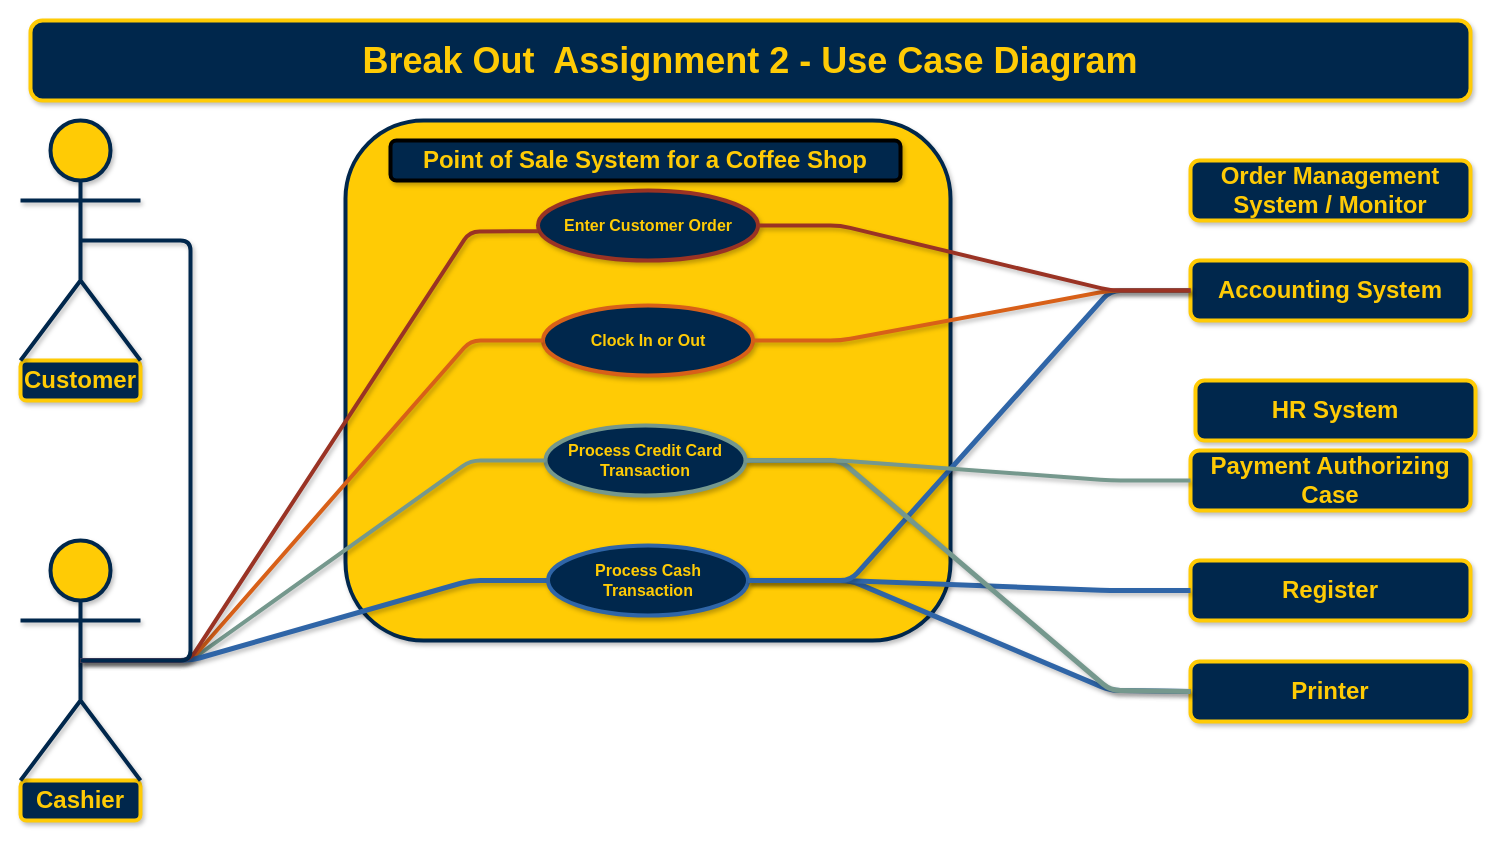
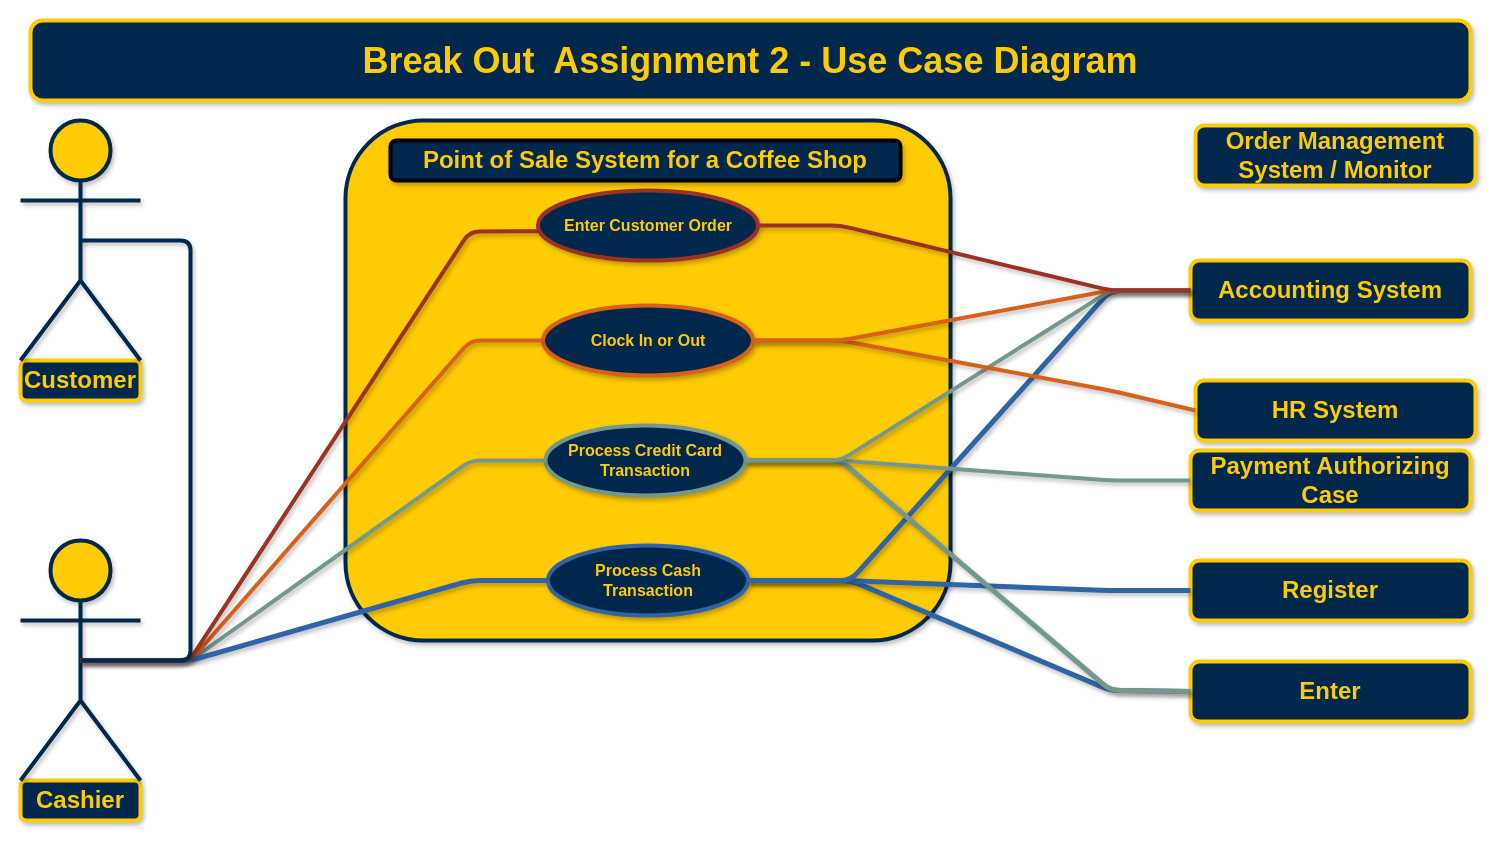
- <mxCell id="32" value="&lt;font style=&quot;font-size: 24px;&quot;&gt;Order Management System / Monitor&lt;/font&gt;" style="rounded=1;whiteSpace=wrap;html=1;fillColor=#00274C;strokeColor=#FFCB05;fontColor=#FFCB05;shadow=1;labelBackgroundColor=none;labelBorderColor=none;fontStyle=1;strokeWidth=4;fontSize=24;" vertex="1" parent="1"><mxGeometry x="1190" y="160" width="280" height="60" as="geometry" /></mxCell>
+ <mxCell id="32" value="&lt;font style=&quot;font-size: 24px;&quot;&gt;Order Management System / Monitor&lt;/font&gt;" style="rounded=1;whiteSpace=wrap;html=1;fillColor=#00274C;strokeColor=#FFCB05;fontColor=#FFCB05;shadow=1;labelBackgroundColor=none;labelBorderColor=none;fontStyle=1;strokeWidth=4;fontSize=24;" vertex="1" parent="1"><mxGeometry x="1195" y="125" width="280" height="60" as="geometry" /></mxCell>
+ <mxCell id="26" value="" style="endArrow=none;html=1;rounded=1;exitX=1;exitY=0.5;exitDx=0;exitDy=0;entryX=0;entryY=0.5;entryDx=0;entryDy=0;fillColor=#0050ef;strokeColor=#75988d;fontColor=#FFCB05;shadow=1;labelBackgroundColor=none;labelBorderColor=none;fontStyle=1;strokeWidth=4;" edge="1" parent="1" source="9" target="15"><mxGeometry width="50" height="50" relative="1" as="geometry"><mxPoint x="625" y="510" as="sourcePoint" /><mxPoint x="845" y="210" as="targetPoint" /><Array as="points"><mxPoint x="840" y="460" /><mxPoint x="1110" y="290" /></Array></mxGeometry></mxCell>
+ <mxCell id="27" value="" style="endArrow=none;html=1;rounded=1;entryX=0;entryY=0.5;entryDx=0;entryDy=0;exitX=1;exitY=0.5;exitDx=0;exitDy=0;fillColor=#0050ef;strokeColor=#D86018;fontColor=#FFCB05;shadow=1;labelBackgroundColor=none;labelBorderColor=none;fontStyle=1;strokeWidth=4;" edge="1" parent="1" source="8" target="10"><mxGeometry width="50" height="50" relative="1" as="geometry"><mxPoint x="625" y="410" as="sourcePoint" /><mxPoint x="845" y="350" as="targetPoint" /><Array as="points"><mxPoint x="840" y="340" /><mxPoint x="1110" y="390" /></Array></mxGeometry></mxCell>
- <mxCell id="19" value="&lt;font style=&quot;font-size: 24px;&quot;&gt;Printer&lt;/font&gt;" style="rounded=1;whiteSpace=wrap;html=1;fillColor=#00274C;strokeColor=#FFCB05;fontColor=#FFCB05;shadow=1;labelBackgroundColor=none;labelBorderColor=none;fontStyle=1;strokeWidth=4;fontSize=24;" vertex="1" parent="1"><mxGeometry x="1190" y="661" width="280" height="60" as="geometry" /></mxCell>
+ <mxCell id="19" value="&lt;font style=&quot;font-size: 24px;&quot;&gt;Enter&lt;/font&gt;" style="rounded=1;whiteSpace=wrap;html=1;fillColor=#00274C;strokeColor=#FFCB05;fontColor=#FFCB05;shadow=1;labelBackgroundColor=none;labelBorderColor=none;fontStyle=1;strokeWidth=4;fontSize=24;" vertex="1" parent="1"><mxGeometry x="1190" y="661" width="280" height="60" as="geometry" /></mxCell>
